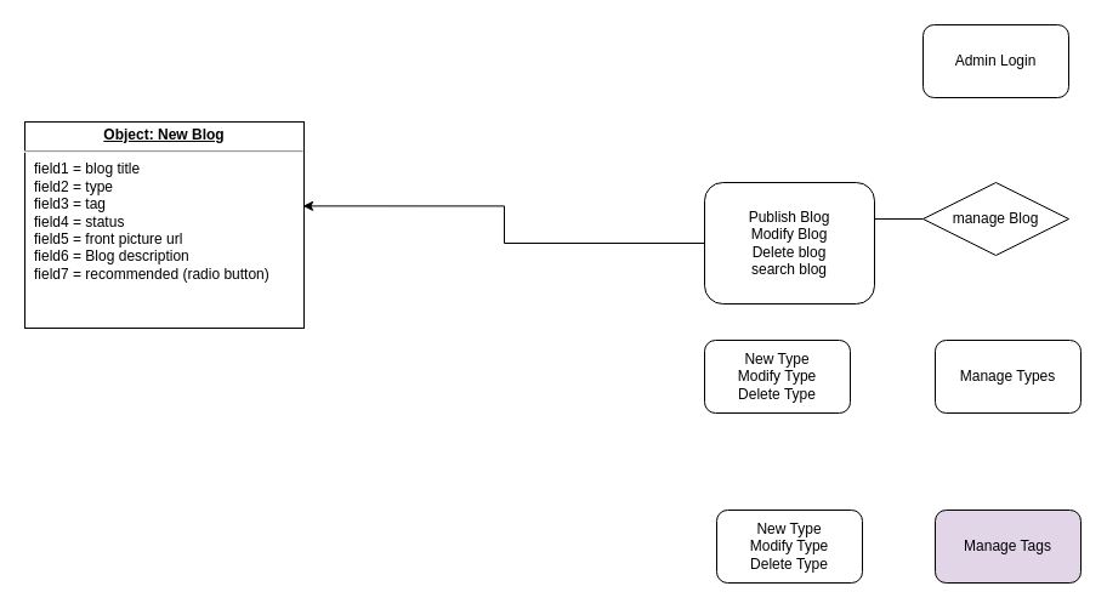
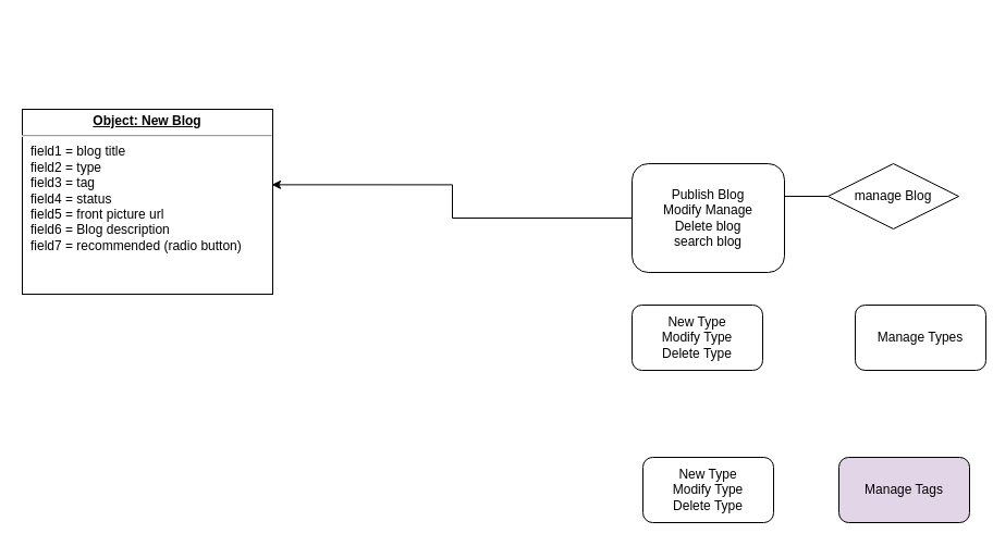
- <mxCell id="2" value="Admin Login" style="rounded=1;whiteSpace=wrap;html=1;" parent="1" vertex="1"><mxGeometry x="760" y="20" width="120" height="60" as="geometry" /></mxCell>
- <mxCell id="8" value="Publish Blog&lt;br&gt;Modify Blog&lt;br&gt;Delete blog&lt;br&gt;search blog&lt;br&gt;" style="rounded=1;whiteSpace=wrap;html=1;" parent="1" vertex="1"><mxGeometry x="580" y="150" width="140" height="100" as="geometry" /></mxCell>
+ <mxCell id="8" value="Publish Blog&lt;br&gt;Modify Manage&lt;br&gt;Delete blog&lt;br&gt;search blog&lt;br&gt;" style="rounded=1;whiteSpace=wrap;html=1;" parent="1" vertex="1"><mxGeometry x="580" y="150" width="140" height="100" as="geometry" /></mxCell>
- <mxCell id="5" value="Manage Types" style="rounded=1;whiteSpace=wrap;html=1;" parent="1" vertex="1"><mxGeometry x="770" y="280" width="120" height="60" as="geometry" /></mxCell>
+ <mxCell id="5" value="Manage Types" style="rounded=1;whiteSpace=wrap;html=1;" parent="1" vertex="1"><mxGeometry x="785" y="280" width="120" height="60" as="geometry" /></mxCell>
